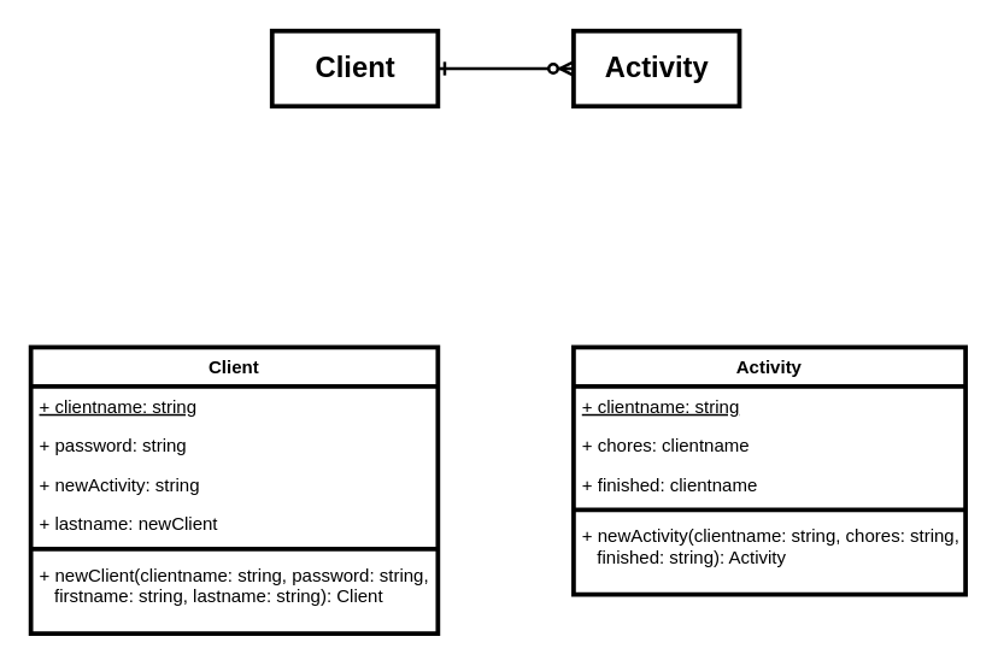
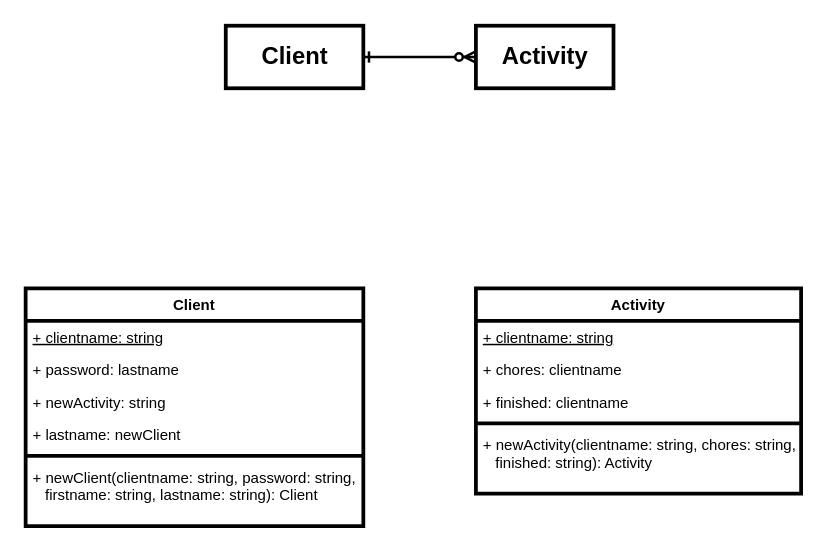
- <mxCell id="4" value="+ password: string" style="text;strokeColor=none;fillColor=none;align=left;verticalAlign=top;spacingLeft=4;spacingRight=4;overflow=hidden;rotatable=0;points=[[0,0.5],[1,0.5]];portConstraint=eastwest;" vertex="1" parent="2"><mxGeometry y="52" width="270" height="26" as="geometry" /></mxCell>
+ <mxCell id="4" value="+ password: lastname" style="text;strokeColor=none;fillColor=none;align=left;verticalAlign=top;spacingLeft=4;spacingRight=4;overflow=hidden;rotatable=0;points=[[0,0.5],[1,0.5]];portConstraint=eastwest;" vertex="1" parent="2"><mxGeometry y="52" width="270" height="26" as="geometry" /></mxCell>
